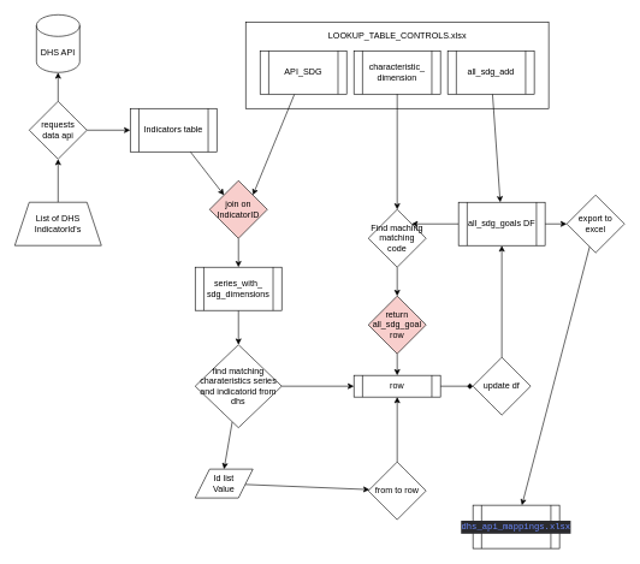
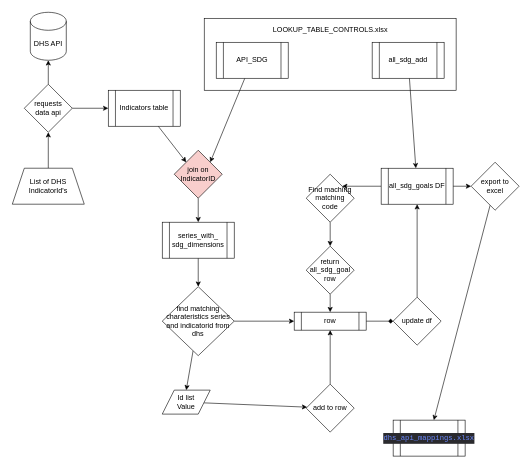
- <mxCell id="13" value="characteristic_&lt;br&gt;dimension" style="shape=process;whiteSpace=wrap;html=1;backgroundOutline=1;" parent="1" vertex="1"><mxGeometry x="490" y="70" width="120" height="60" as="geometry" /></mxCell>
- <mxCell id="14" style="edgeStyle=none;html=1;" parent="1" source="13" target="23" edge="1"><mxGeometry relative="1" as="geometry" /></mxCell>
- <mxCell id="25" value="return all_sdg_goal&lt;br&gt;row" style="rhombus;whiteSpace=wrap;html=1;fillColor=#f8cecc;" parent="1" vertex="1"><mxGeometry x="510" y="410" width="80" height="80" as="geometry" /></mxCell>
+ <mxCell id="25" value="return all_sdg_goal&lt;br&gt;row" style="rhombus;whiteSpace=wrap;html=1;" parent="1" vertex="1"><mxGeometry x="510" y="410" width="80" height="80" as="geometry" /></mxCell>
- <mxCell id="37" value="from to row" style="rhombus;whiteSpace=wrap;html=1;" vertex="1" parent="1"><mxGeometry x="510" y="640" width="80" height="80" as="geometry" /></mxCell>
+ <mxCell id="37" value="add to row" style="rhombus;whiteSpace=wrap;html=1;" vertex="1" parent="1"><mxGeometry x="510" y="640" width="80" height="80" as="geometry" /></mxCell>
